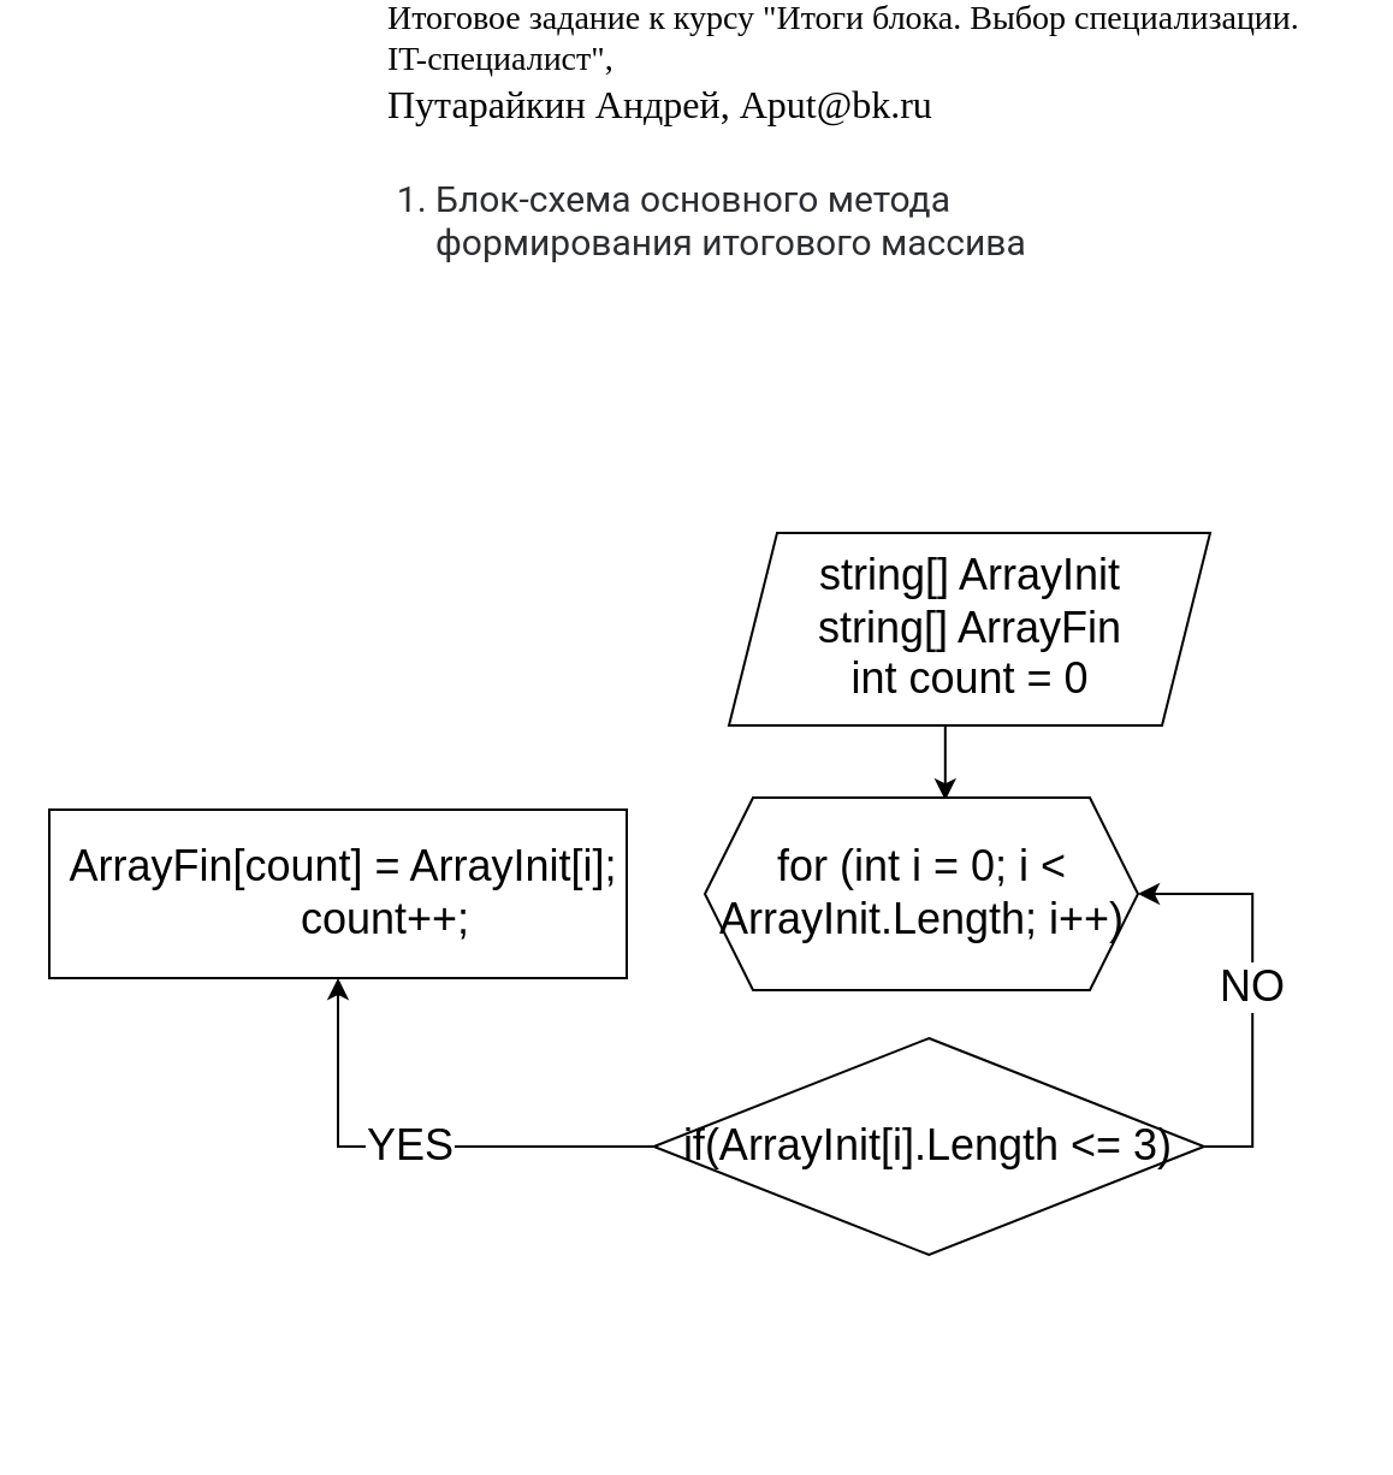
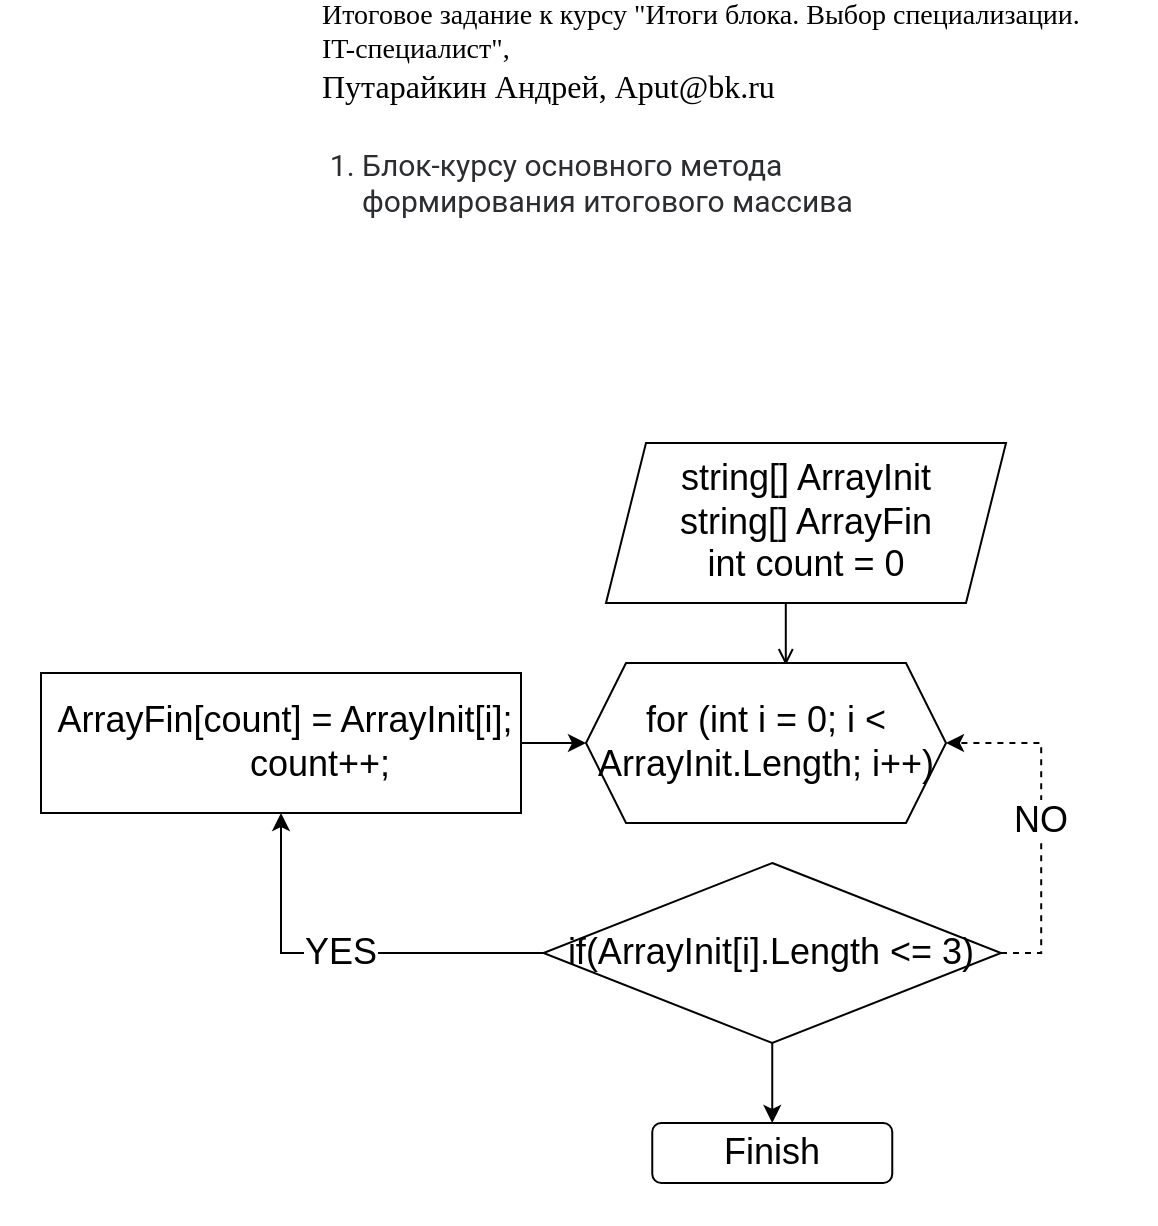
- <mxCell id="5" value="&lt;ol style=&quot;box-sizing: border-box; margin-top: 0px; margin-bottom: 10px; color: rgb(44, 45, 48); font-family: Roboto, &amp;quot;San Francisco&amp;quot;, &amp;quot;Helvetica Neue&amp;quot;, Helvetica, Arial; font-size: 15px; text-align: start; background-color: rgb(255, 255, 255);&quot;&gt;&lt;li style=&quot;box-sizing: border-box;&quot;&gt;Блок-схема основного метода формирования итогового массива&lt;/li&gt;&lt;/ol&gt;" style="text;html=1;strokeColor=none;fillColor=none;align=center;verticalAlign=middle;whiteSpace=wrap;rounded=0;" parent="1" vertex="1"><mxGeometry x="140" y="90" width="290" height="10" as="geometry" /></mxCell>
+ <mxCell id="5" value="&lt;ol style=&quot;box-sizing: border-box; margin-top: 0px; margin-bottom: 10px; color: rgb(44, 45, 48); font-family: Roboto, &amp;quot;San Francisco&amp;quot;, &amp;quot;Helvetica Neue&amp;quot;, Helvetica, Arial; font-size: 15px; text-align: start; background-color: rgb(255, 255, 255);&quot;&gt;&lt;li style=&quot;box-sizing: border-box;&quot;&gt;Блок-курсу основного метода формирования итогового массива&lt;/li&gt;&lt;/ol&gt;" style="text;html=1;strokeColor=none;fillColor=none;align=center;verticalAlign=middle;whiteSpace=wrap;rounded=0;" parent="1" vertex="1"><mxGeometry x="140" y="90" width="290" height="10" as="geometry" /></mxCell>
- <mxCell id="2" style="edgeStyle=orthogonalEdgeStyle;rounded=0;orthogonalLoop=1;jettySize=auto;html=1;exitX=0.5;exitY=1;exitDx=0;exitDy=0;entryX=0.555;entryY=0.014;entryDx=0;entryDy=0;entryPerimeter=0;fontSize=18;" edge="1" parent="1" source="3" target="12"><mxGeometry relative="1" as="geometry" /></mxCell>
+ <mxCell id="2" style="edgeStyle=orthogonalEdgeStyle;rounded=0;orthogonalLoop=1;jettySize=auto;html=1;exitX=0.5;exitY=1;exitDx=0;exitDy=0;entryX=0.555;entryY=0.014;entryDx=0;entryDy=0;entryPerimeter=0;fontSize=18;endArrow=open;" edge="1" parent="1" source="3" target="12"><mxGeometry relative="1" as="geometry" /></mxCell>
+ <mxCell id="13" style="edgeStyle=orthogonalEdgeStyle;rounded=0;orthogonalLoop=1;jettySize=auto;html=1;exitX=1;exitY=0.5;exitDx=0;exitDy=0;entryX=0;entryY=0.5;entryDx=0;entryDy=0;fontSize=18;" edge="1" parent="1" source="14" target="12"><mxGeometry relative="1" as="geometry" /></mxCell>
- <mxCell id="6" value="NO" style="edgeStyle=orthogonalEdgeStyle;rounded=0;orthogonalLoop=1;jettySize=auto;html=1;exitX=1;exitY=0.5;exitDx=0;exitDy=0;entryX=1;entryY=0.5;entryDx=0;entryDy=0;fontSize=18;" edge="1" parent="1" source="9" target="12"><mxGeometry relative="1" as="geometry" /></mxCell>
+ <mxCell id="6" value="NO" style="edgeStyle=orthogonalEdgeStyle;rounded=0;orthogonalLoop=1;jettySize=auto;html=1;exitX=1;exitY=0.5;exitDx=0;exitDy=0;entryX=1;entryY=0.5;entryDx=0;entryDy=0;fontSize=18;dashed=1;" edge="1" parent="1" source="9" target="12"><mxGeometry relative="1" as="geometry" /></mxCell>
+ <mxCell id="8" style="edgeStyle=orthogonalEdgeStyle;rounded=0;orthogonalLoop=1;jettySize=auto;html=1;exitX=0.5;exitY=1;exitDx=0;exitDy=0;fontSize=18;" edge="1" parent="1" source="9" target="10"><mxGeometry relative="1" as="geometry" /></mxCell>
+ <mxCell id="10" value="Finish" style="rounded=1;whiteSpace=wrap;html=1;fontSize=18;" parent="1" vertex="1"><mxGeometry x="325.63" y="560" width="120" height="30" as="geometry" /></mxCell>
